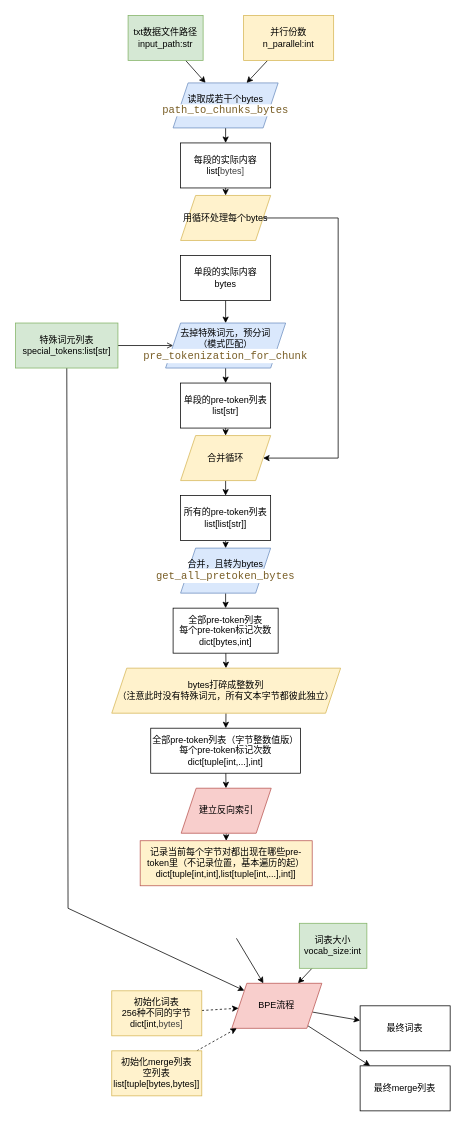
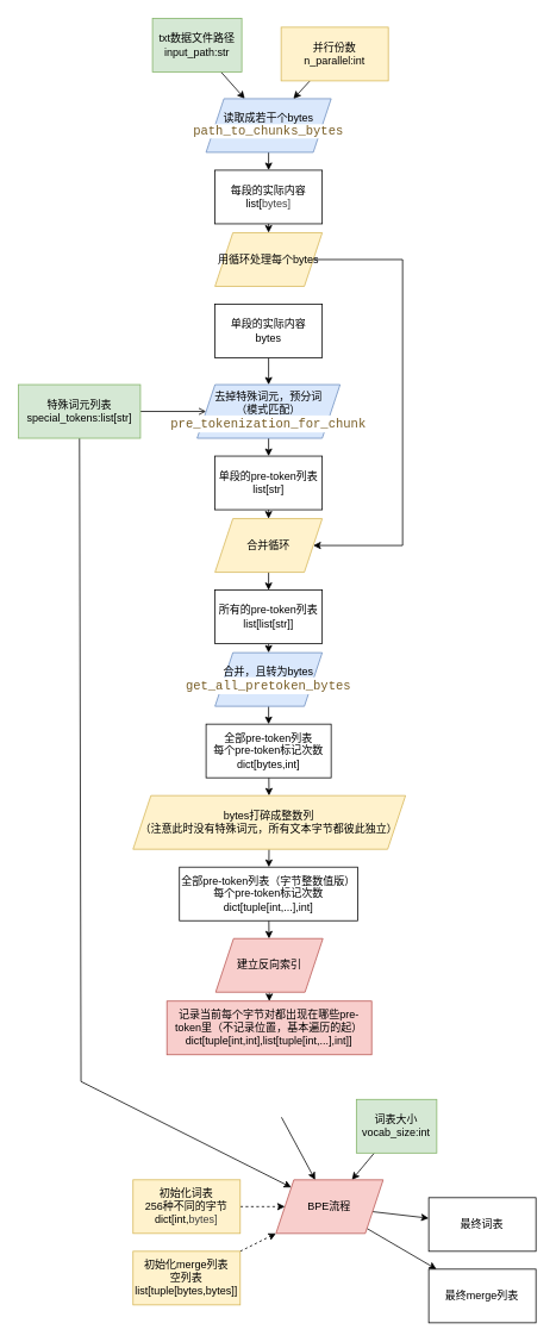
- <mxCell id="32" value="&lt;div&gt;并行份数&lt;/div&gt;n_parallel:int" style="rounded=0;whiteSpace=wrap;html=1;fillColor=#fff2cc;strokeColor=#d6b656;" parent="1" vertex="1"><mxGeometry x="324" y="20" width="120" height="60" as="geometry" /></mxCell>
+ <mxCell id="32" value="&lt;div&gt;并行份数&lt;/div&gt;n_parallel:int" style="rounded=0;whiteSpace=wrap;html=1;fillColor=#fff2cc;strokeColor=#d6b656;" parent="1" vertex="1"><mxGeometry x="314" y="30" width="120" height="60" as="geometry" /></mxCell>
- <mxCell id="47" value="记录当前每个字节对都出现在哪些pre-token里（不记录位置，基本遍历的起）&lt;div&gt;dict[tuple[int,int],list[tuple[int,...],int]]&lt;/div&gt;" style="whiteSpace=wrap;html=1;fillColor=#fff2cc;strokeColor=#b85450;rounded=0;" parent="1" vertex="1"><mxGeometry x="186.12" y="1120" width="229.25" height="60" as="geometry" /></mxCell>
+ <mxCell id="47" value="记录当前每个字节对都出现在哪些pre-token里（不记录位置，基本遍历的起）&lt;div&gt;dict[tuple[int,int],list[tuple[int,...],int]]&lt;/div&gt;" style="whiteSpace=wrap;html=1;fillColor=#f8cecc;strokeColor=#b85450;rounded=0;" parent="1" vertex="1"><mxGeometry x="186.12" y="1120" width="229.25" height="60" as="geometry" /></mxCell>
- <mxCell id="19" value="BPE流程" style="shape=parallelogram;perimeter=parallelogramPerimeter;whiteSpace=wrap;html=1;fixedSize=1;fillColor=#f8cecc;strokeColor=#b85450;" parent="1" vertex="1"><mxGeometry x="308.25" y="1310" width="120" height="60" as="geometry" /></mxCell>
+ <mxCell id="19" value="BPE流程" style="shape=parallelogram;perimeter=parallelogramPerimeter;whiteSpace=wrap;html=1;fixedSize=1;fillColor=#f8cecc;strokeColor=#b85450;" parent="1" vertex="1"><mxGeometry x="308.25" y="1320" width="120" height="60" as="geometry" /></mxCell>
